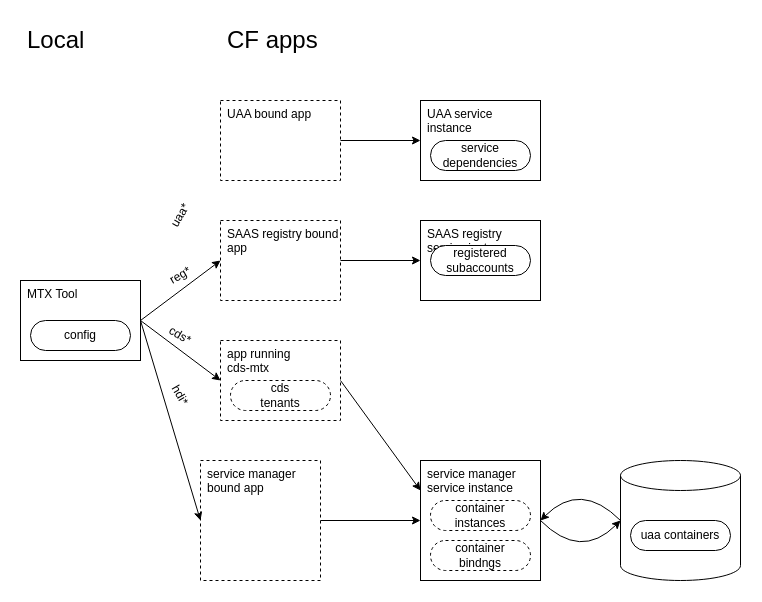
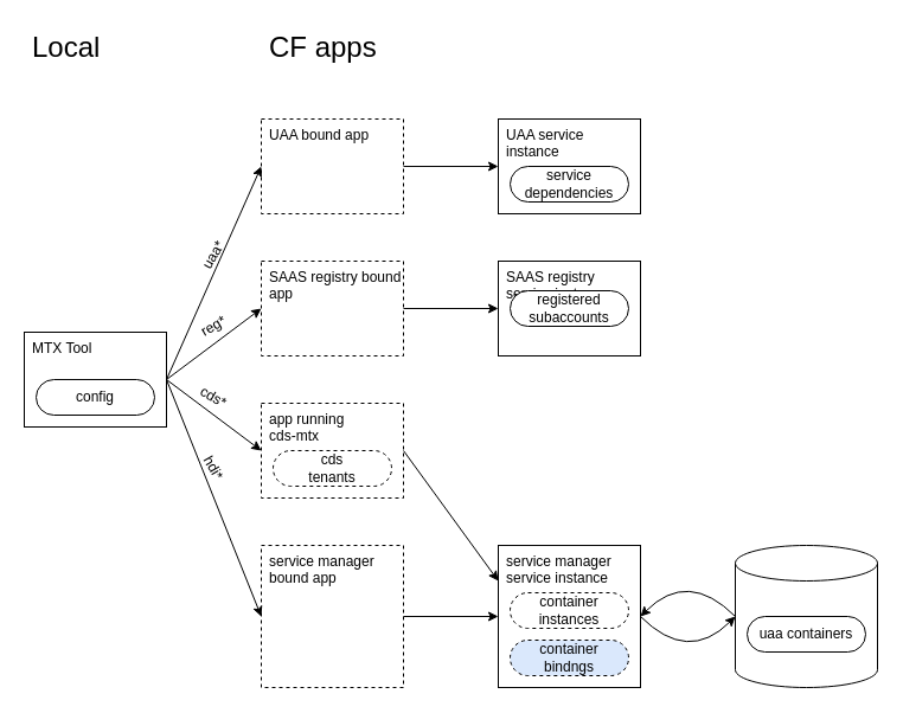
+ <mxCell id="18" value="" style="endArrow=classic;html=1;rounded=0;entryX=0;entryY=0.5;entryDx=0;entryDy=0;exitX=1;exitY=0.5;exitDx=0;exitDy=0;" parent="1" source="16" target="2" edge="1"><mxGeometry width="50" height="50" relative="1" as="geometry"><mxPoint x="140" y="320" as="sourcePoint" /><mxPoint x="190" y="270" as="targetPoint" /></mxGeometry></mxCell>
- <mxCell id="10" value="service manager bound app" style="rounded=0;whiteSpace=wrap;html=1;align=left;horizontal=1;verticalAlign=top;spacing=2;spacingTop=0;labelPosition=center;verticalLabelPosition=middle;spacingLeft=5;dashed=1;strokeWidth=1;" parent="1" vertex="1"><mxGeometry x="200" y="460" width="120" height="120" as="geometry" /></mxCell>
+ <mxCell id="10" value="service manager bound app" style="rounded=0;whiteSpace=wrap;html=1;align=left;horizontal=1;verticalAlign=top;spacing=2;spacingTop=0;labelPosition=center;verticalLabelPosition=middle;spacingLeft=5;dashed=1;strokeWidth=1;" parent="1" vertex="1"><mxGeometry x="220" y="460" width="120" height="120" as="geometry" /></mxCell>
- <mxCell id="13" value="container&lt;br&gt;bindngs" style="rounded=1;whiteSpace=wrap;html=1;arcSize=50;dashed=1;" parent="1" vertex="1"><mxGeometry x="430" y="540" width="100" height="30" as="geometry" /></mxCell>
+ <mxCell id="13" value="container&lt;br&gt;bindngs" style="rounded=1;whiteSpace=wrap;html=1;arcSize=50;dashed=1;fillColor=#dae8fc;" parent="1" vertex="1"><mxGeometry x="430" y="540" width="100" height="30" as="geometry" /></mxCell>
